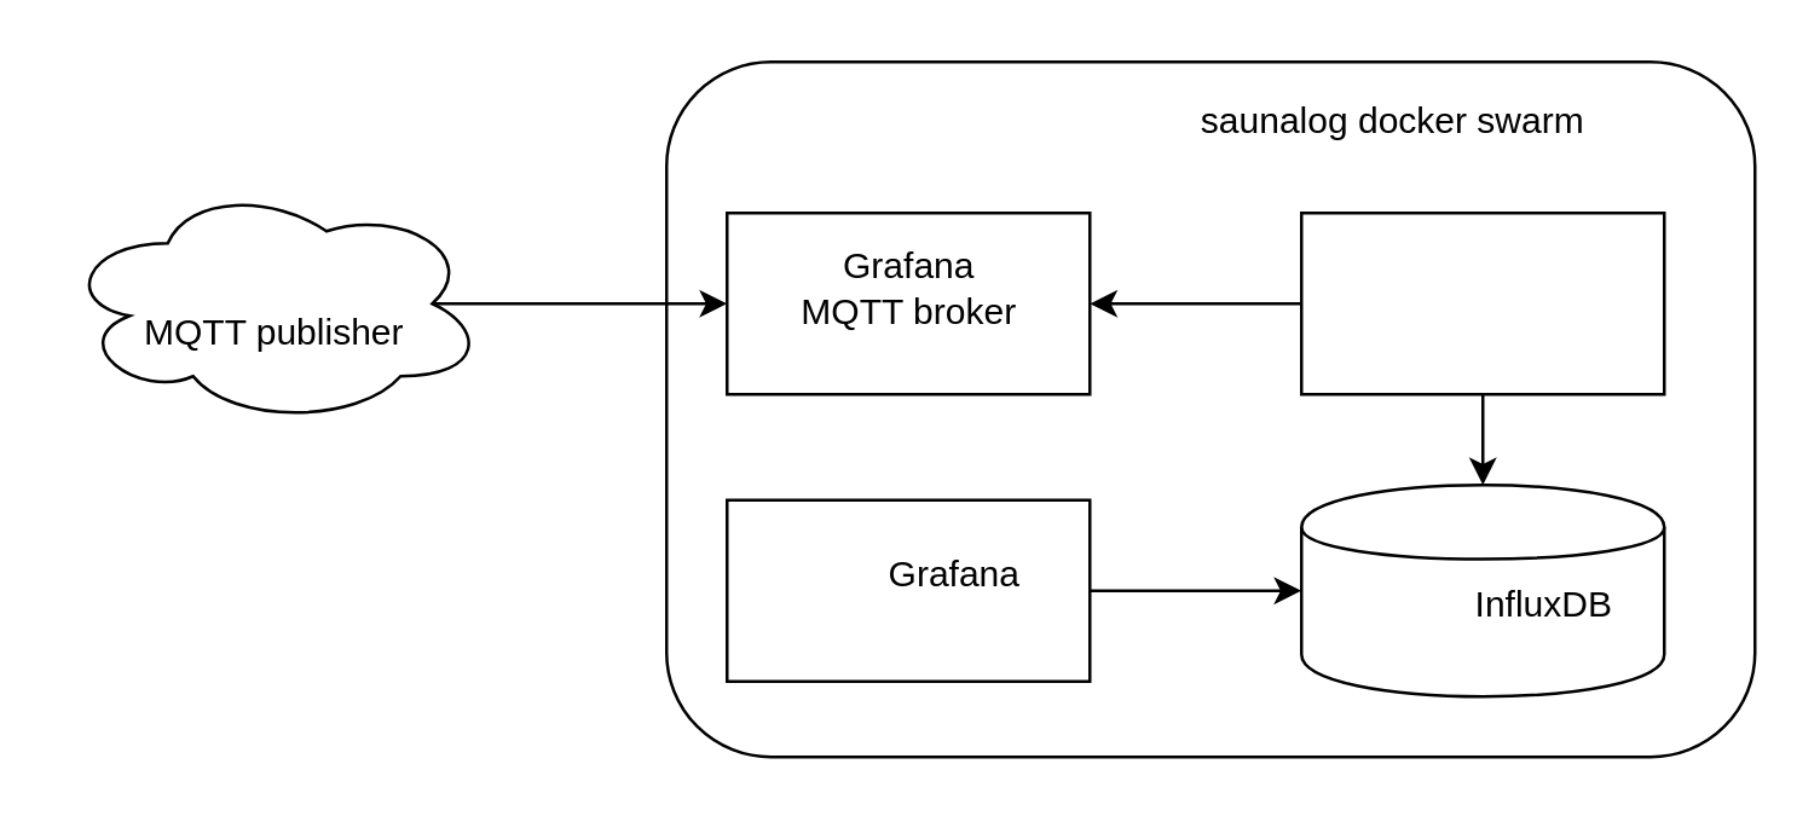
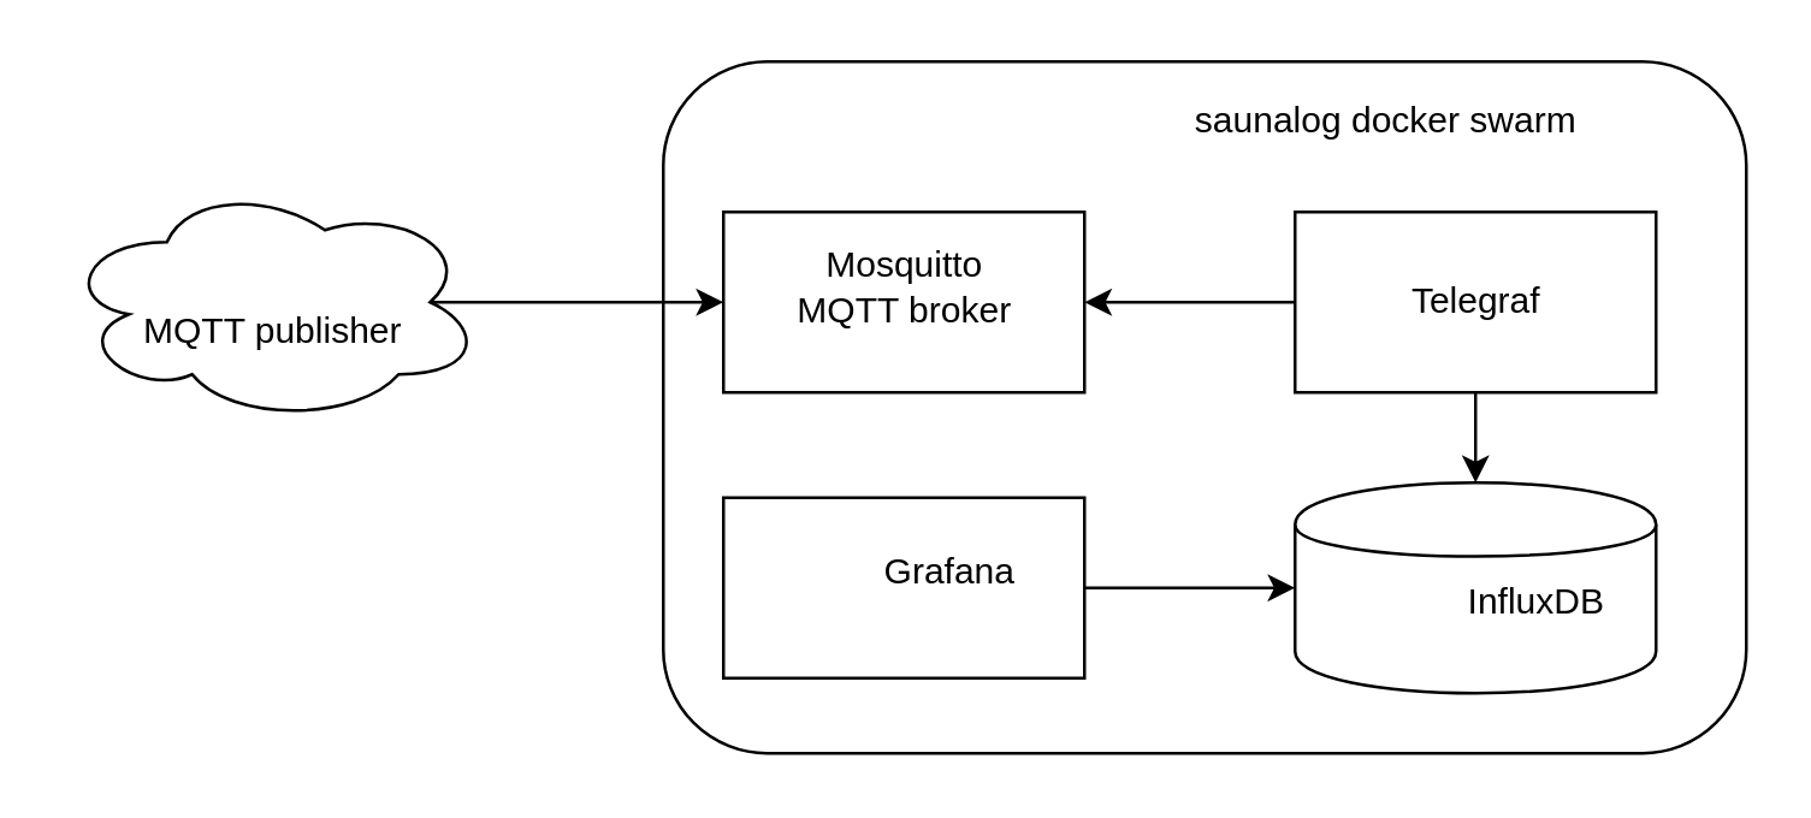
- <mxCell id="10" value="&lt;div&gt;Grafana&lt;/div&gt;&lt;div&gt; MQTT broker&lt;/div&gt;" style="text;html=1;resizable=0;autosize=1;align=center;verticalAlign=middle;points=[];fillColor=none;strokeColor=none;rounded=0;" vertex="1" parent="1"><mxGeometry x="255" y="80" width="90" height="30" as="geometry" /></mxCell>
+ <mxCell id="10" value="&lt;div&gt;Mosquitto&lt;/div&gt;&lt;div&gt; MQTT broker&lt;/div&gt;" style="text;html=1;resizable=0;autosize=1;align=center;verticalAlign=middle;points=[];fillColor=none;strokeColor=none;rounded=0;" vertex="1" parent="1"><mxGeometry x="255" y="80" width="90" height="30" as="geometry" /></mxCell>
+ <mxCell id="11" value="&lt;div&gt;Telegraf&lt;/div&gt;" style="text;html=1;resizable=0;autosize=1;align=center;verticalAlign=middle;points=[];fillColor=none;strokeColor=none;rounded=0;" vertex="1" parent="1"><mxGeometry x="460" y="90" width="60" height="20" as="geometry" /></mxCell>
